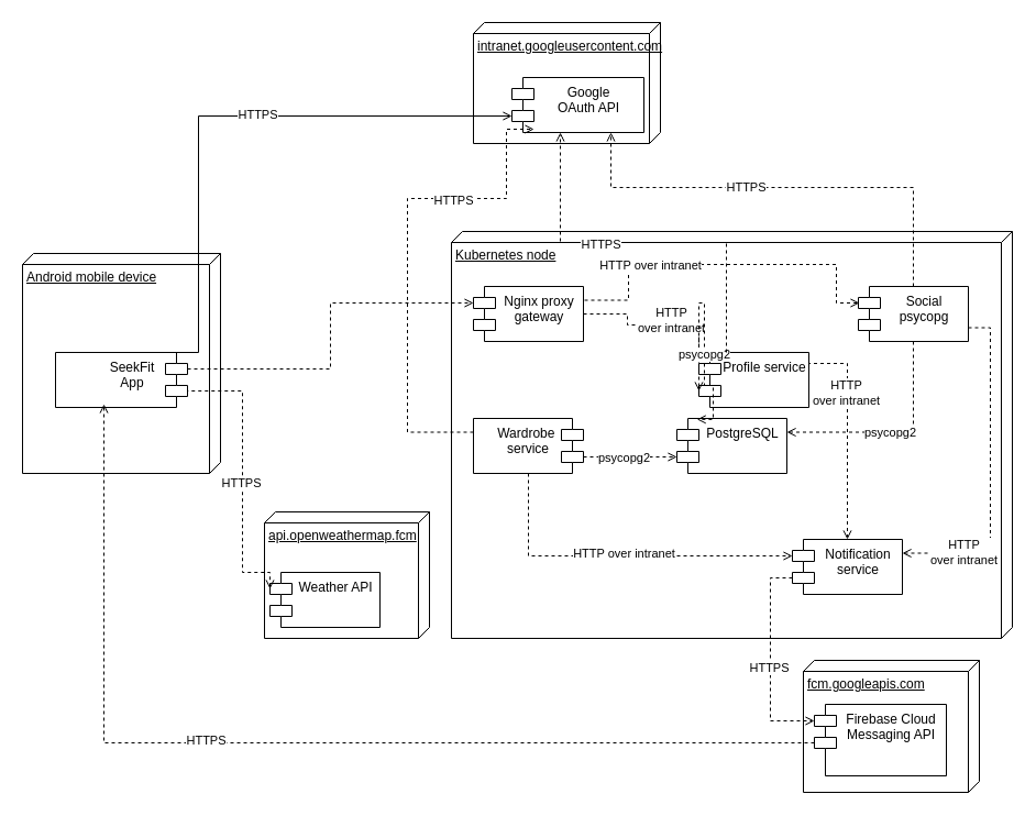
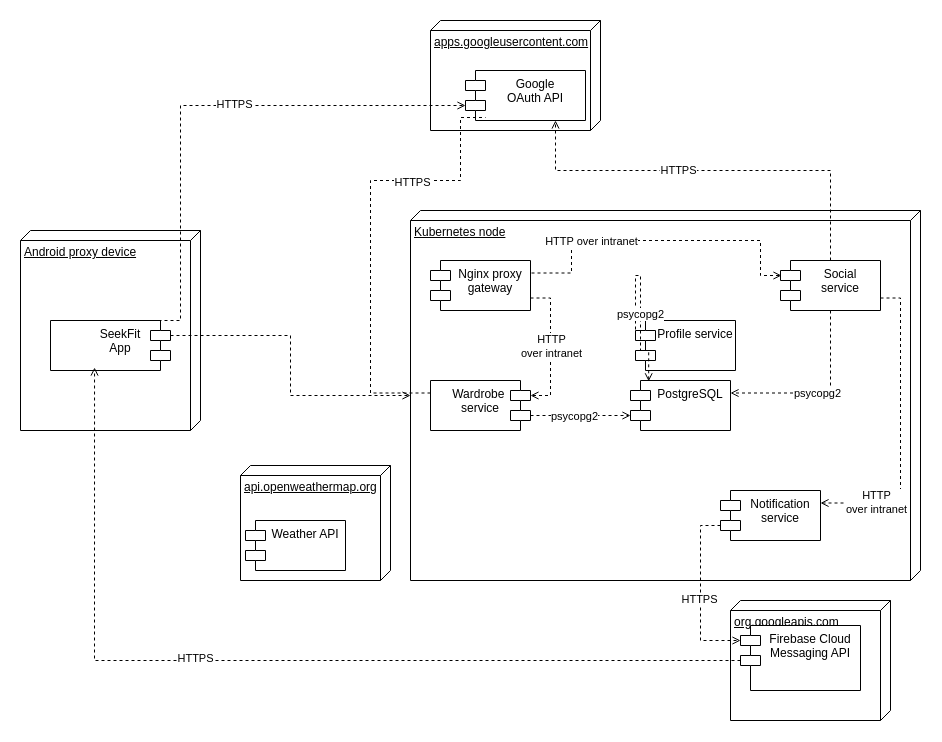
- <mxCell id="40" value="intranet.googleusercontent.com" style="verticalAlign=top;align=left;spacingTop=8;spacingLeft=2;spacingRight=12;shape=cube;size=10;direction=south;fontStyle=4;html=1;whiteSpace=wrap;" vertex="1" parent="1"><mxGeometry x="430" y="20" width="170" height="110" as="geometry" /></mxCell>
+ <mxCell id="40" value="apps.googleusercontent.com" style="verticalAlign=top;align=left;spacingTop=8;spacingLeft=2;spacingRight=12;shape=cube;size=10;direction=south;fontStyle=4;html=1;whiteSpace=wrap;" vertex="1" parent="1"><mxGeometry x="430" y="20" width="170" height="110" as="geometry" /></mxCell>
- <mxCell id="42" style="edgeStyle=orthogonalEdgeStyle;rounded=0;orthogonalLoop=1;jettySize=auto;html=1;exitX=1;exitY=0.75;exitDx=0;exitDy=0;entryX=0.167;entryY=0.94;entryDx=0;entryDy=0;entryPerimeter=0;dashed=1;endArrow=open;endFill=0;" edge="1" parent="1" source="10" target="41"><mxGeometry relative="1" as="geometry"><Array as="points"><mxPoint x="370" y="393" /><mxPoint x="370" y="180" /><mxPoint x="460" y="180" /></Array></mxGeometry></mxCell>
+ <mxCell id="42" style="edgeStyle=orthogonalEdgeStyle;rounded=0;orthogonalLoop=1;jettySize=auto;html=1;exitX=1;exitY=0.75;exitDx=0;exitDy=0;entryX=0.167;entryY=0.94;entryDx=0;entryDy=0;entryPerimeter=0;dashed=1;endArrow=none;endFill=0;" edge="1" parent="1" source="10" target="41"><mxGeometry relative="1" as="geometry"><Array as="points"><mxPoint x="370" y="393" /><mxPoint x="370" y="180" /><mxPoint x="460" y="180" /></Array></mxGeometry></mxCell>
- <mxCell id="48" style="edgeStyle=orthogonalEdgeStyle;rounded=0;orthogonalLoop=1;jettySize=auto;html=1;exitX=0.25;exitY=1;exitDx=0;exitDy=0;entryX=0;entryY=0;entryDx=0;entryDy=35;entryPerimeter=0;dashed=0;endArrow=open;endFill=0;" edge="1" parent="1" source="4" target="41"><mxGeometry relative="1" as="geometry"><Array as="points"><mxPoint x="180" y="320" /><mxPoint x="180" y="105" /></Array></mxGeometry></mxCell>
+ <mxCell id="48" style="edgeStyle=orthogonalEdgeStyle;rounded=0;orthogonalLoop=1;jettySize=auto;html=1;exitX=0.25;exitY=1;exitDx=0;exitDy=0;entryX=0;entryY=0;entryDx=0;entryDy=35;entryPerimeter=0;dashed=1;endArrow=open;endFill=0;" edge="1" parent="1" source="4" target="41"><mxGeometry relative="1" as="geometry"><Array as="points"><mxPoint x="180" y="320" /><mxPoint x="180" y="105" /></Array></mxGeometry></mxCell>
- <mxCell id="3" value="Android mobile device" style="verticalAlign=top;align=left;spacingTop=8;spacingLeft=2;spacingRight=12;shape=cube;size=10;direction=south;fontStyle=4;html=1;whiteSpace=wrap;" vertex="1" parent="1"><mxGeometry x="20" y="230" width="180" height="200" as="geometry" /></mxCell>
+ <mxCell id="3" value="Android proxy device" style="verticalAlign=top;align=left;spacingTop=8;spacingLeft=2;spacingRight=12;shape=cube;size=10;direction=south;fontStyle=4;html=1;whiteSpace=wrap;" vertex="1" parent="1"><mxGeometry x="20" y="230" width="180" height="200" as="geometry" /></mxCell>
- <mxCell id="44" style="edgeStyle=orthogonalEdgeStyle;rounded=0;orthogonalLoop=1;jettySize=auto;html=1;exitX=0.25;exitY=0;exitDx=0;exitDy=0;entryX=0.367;entryY=1;entryDx=0;entryDy=0;entryPerimeter=0;dashed=1;endArrow=open;endFill=0;" edge="1" parent="1" source="9" target="41"><mxGeometry relative="1" as="geometry" /></mxCell>
- <mxCell id="45" value="HTTPS" style="edgeLabel;html=1;align=center;verticalAlign=middle;resizable=0;points=[];" vertex="1" connectable="0" parent="44"><mxGeometry x="0.226" y="1" relative="1" as="geometry"><mxPoint as="offset" /></mxGeometry></mxCell>
- <mxCell id="12" style="edgeStyle=orthogonalEdgeStyle;rounded=0;orthogonalLoop=1;jettySize=auto;html=1;exitX=0;exitY=0;exitDx=0;exitDy=35;exitPerimeter=0;entryX=0;entryY=0;entryDx=0;entryDy=15;entryPerimeter=0;dashed=1;endArrow=open;endFill=0;" edge="1" parent="1" source="4" target="5"><mxGeometry relative="1" as="geometry" /></mxCell>
+ <mxCell id="12" style="edgeStyle=orthogonalEdgeStyle;rounded=0;orthogonalLoop=1;jettySize=auto;html=1;exitX=0;exitY=0;exitDx=0;exitDy=35;exitPerimeter=0;dashed=1;endArrow=open;endFill=0;" edge="1" parent="1" source="4" target="2"><mxGeometry relative="1" as="geometry" /></mxCell>
- <mxCell id="27" value="&lt;div&gt;Social&lt;/div&gt;&lt;div&gt;psycopg&lt;br&gt;&lt;/div&gt;" style="shape=module;align=left;spacingLeft=20;align=center;verticalAlign=top;whiteSpace=wrap;html=1;" vertex="1" parent="1"><mxGeometry x="780" y="260" width="100" height="50" as="geometry" /></mxCell>
+ <mxCell id="27" value="&lt;div&gt;Social&lt;/div&gt;&lt;div&gt;service&lt;br&gt;&lt;/div&gt;" style="shape=module;align=left;spacingLeft=20;align=center;verticalAlign=top;whiteSpace=wrap;html=1;" vertex="1" parent="1"><mxGeometry x="780" y="260" width="100" height="50" as="geometry" /></mxCell>
- <mxCell id="30" style="edgeStyle=orthogonalEdgeStyle;rounded=0;orthogonalLoop=1;jettySize=auto;html=1;exitX=1;exitY=0.5;exitDx=0;exitDy=0;entryX=0;entryY=0;entryDx=0;entryDy=35;entryPerimeter=0;dashed=1;endArrow=open;endFill=0;" edge="1" parent="1" source="5" target="9"><mxGeometry relative="1" as="geometry"><Array as="points"><mxPoint x="570" y="285" /><mxPoint x="570" y="295" /></Array></mxGeometry></mxCell>
- <mxCell id="31" value="&lt;div&gt;HTTP&lt;/div&gt;&lt;div&gt;over intranet&lt;br&gt;&lt;/div&gt;" style="edgeLabel;html=1;align=center;verticalAlign=middle;resizable=0;points=[];" vertex="1" connectable="0" parent="30"><mxGeometry x="-0.139" relative="1" as="geometry"><mxPoint x="14" y="-5" as="offset" /></mxGeometry></mxCell>
+ <mxCell id="32" style="edgeStyle=orthogonalEdgeStyle;rounded=0;orthogonalLoop=1;jettySize=auto;html=1;exitX=1;exitY=0.75;exitDx=0;exitDy=0;entryX=0;entryY=0;entryDx=0;entryDy=35;entryPerimeter=0;endArrow=open;endFill=0;dashed=1;" edge="1" parent="1" source="5" target="10"><mxGeometry relative="1" as="geometry" /></mxCell>
+ <mxCell id="33" value="&lt;div&gt;HTTP&lt;/div&gt;&lt;div&gt;over intranet&lt;br&gt;&lt;/div&gt;" style="edgeLabel;html=1;align=center;verticalAlign=middle;resizable=0;points=[];" vertex="1" connectable="0" parent="32"><mxGeometry x="0.033" relative="1" as="geometry"><mxPoint y="-3" as="offset" /></mxGeometry></mxCell>
- <mxCell id="6" value="PostgreSQL" style="shape=module;align=left;spacingLeft=20;align=center;verticalAlign=top;whiteSpace=wrap;html=1;" vertex="1" parent="1"><mxGeometry x="615" y="380" width="100" height="50" as="geometry" /></mxCell>
+ <mxCell id="6" value="PostgreSQL" style="shape=module;align=left;spacingLeft=20;align=center;verticalAlign=top;whiteSpace=wrap;html=1;" vertex="1" parent="1"><mxGeometry x="630" y="380" width="100" height="50" as="geometry" /></mxCell>
- <mxCell id="7" style="edgeStyle=orthogonalEdgeStyle;rounded=0;orthogonalLoop=1;jettySize=auto;html=1;exitX=1;exitY=0.75;exitDx=0;exitDy=0;entryX=0.5;entryY=0;entryDx=0;entryDy=0;dashed=1;endArrow=open;endFill=0;" edge="1" parent="1" source="9" target="11"><mxGeometry relative="1" as="geometry"><Array as="points"><mxPoint x="700" y="330" /><mxPoint x="770" y="330" /></Array></mxGeometry></mxCell>
- <mxCell id="8" value="&lt;div&gt;HTTP&lt;/div&gt;&lt;div&gt;over intranet&lt;br&gt;&lt;/div&gt;" style="edgeLabel;html=1;align=center;verticalAlign=middle;resizable=0;points=[];" vertex="1" connectable="0" parent="7"><mxGeometry x="0.088" y="-2" relative="1" as="geometry"><mxPoint as="offset" /></mxGeometry></mxCell>
- <mxCell id="19" style="edgeStyle=orthogonalEdgeStyle;rounded=0;orthogonalLoop=1;jettySize=auto;html=1;exitX=0;exitY=0;exitDx=0;exitDy=15;exitPerimeter=0;entryX=0;entryY=0;entryDx=0;entryDy=15;entryPerimeter=0;endArrow=none;endFill=0;dashed=1;startArrow=open;startFill=0;" edge="1" parent="1" source="15" target="4"><mxGeometry relative="1" as="geometry"><Array as="points"><mxPoint x="220" y="520" /><mxPoint x="220" y="355" /></Array></mxGeometry></mxCell>
- <mxCell id="20" value="HTTPS" style="edgeLabel;html=1;align=center;verticalAlign=middle;resizable=0;points=[];" vertex="1" connectable="0" parent="19"><mxGeometry x="-0.047" y="2" relative="1" as="geometry"><mxPoint as="offset" /></mxGeometry></mxCell>
- <mxCell id="13" value="api.openweathermap.fcm" style="verticalAlign=top;align=left;spacingTop=8;spacingLeft=2;spacingRight=12;shape=cube;size=10;direction=south;fontStyle=4;html=1;whiteSpace=wrap;" vertex="1" parent="1"><mxGeometry x="240" y="465" width="150" height="115" as="geometry" /></mxCell>
+ <mxCell id="13" value="api.openweathermap.org" style="verticalAlign=top;align=left;spacingTop=8;spacingLeft=2;spacingRight=12;shape=cube;size=10;direction=south;fontStyle=4;html=1;whiteSpace=wrap;" vertex="1" parent="1"><mxGeometry x="240" y="465" width="150" height="115" as="geometry" /></mxCell>
- <mxCell id="38" style="edgeStyle=orthogonalEdgeStyle;rounded=0;orthogonalLoop=1;jettySize=auto;html=1;exitX=0.5;exitY=0;exitDx=0;exitDy=0;entryX=0;entryY=0;entryDx=0;entryDy=15;entryPerimeter=0;dashed=1;endArrow=open;endFill=0;" edge="1" parent="1" source="10" target="11"><mxGeometry relative="1" as="geometry" /></mxCell>
- <mxCell id="39" value="HTTP over intranet" style="edgeLabel;html=1;align=center;verticalAlign=middle;resizable=0;points=[];" vertex="1" connectable="0" parent="38"><mxGeometry x="0.021" y="3" relative="1" as="geometry"><mxPoint as="offset" /></mxGeometry></mxCell>
- <mxCell id="14" value="fcm.googleapis.com" style="verticalAlign=top;align=left;spacingTop=8;spacingLeft=2;spacingRight=12;shape=cube;size=10;direction=south;fontStyle=4;html=1;whiteSpace=wrap;" vertex="1" parent="1"><mxGeometry x="730" y="600" width="160" height="120" as="geometry" /></mxCell>
+ <mxCell id="14" value="org.googleapis.com" style="verticalAlign=top;align=left;spacingTop=8;spacingLeft=2;spacingRight=12;shape=cube;size=10;direction=south;fontStyle=4;html=1;whiteSpace=wrap;" vertex="1" parent="1"><mxGeometry x="730" y="600" width="160" height="120" as="geometry" /></mxCell>
- <mxCell id="16" value="Firebase Cloud Messaging API" style="shape=module;align=left;spacingLeft=20;align=center;verticalAlign=top;whiteSpace=wrap;html=1;" vertex="1" parent="1"><mxGeometry x="740" y="640" width="120" height="65" as="geometry" /></mxCell>
+ <mxCell id="16" value="Firebase Cloud Messaging API" style="shape=module;align=left;spacingLeft=20;align=center;verticalAlign=top;whiteSpace=wrap;html=1;" vertex="1" parent="1"><mxGeometry x="740" y="625" width="120" height="65" as="geometry" /></mxCell>
